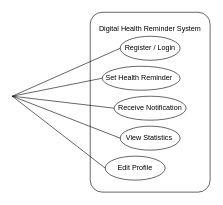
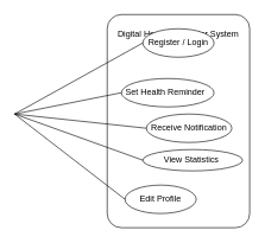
- <mxCell id="3" value="&lt;div&gt;&amp;nbsp;Register / Login&amp;nbsp;&lt;/div&gt;" style="ellipse;whiteSpace=wrap;html=1;align=center;" vertex="1" parent="1"><mxGeometry x="200" y="60" width="100" height="40" as="geometry" /></mxCell>
+ <mxCell id="3" value="&lt;div&gt;&amp;nbsp;Register / Login&amp;nbsp;&lt;/div&gt;" style="ellipse;whiteSpace=wrap;html=1;align=center;" vertex="1" parent="1"><mxGeometry x="200" y="40" width="100" height="40" as="geometry" /></mxCell>
- <mxCell id="4" value="&lt;span style=&quot;text-align: left;&quot;&gt;Receive Notification&lt;/span&gt;" style="ellipse;whiteSpace=wrap;html=1;align=center;" vertex="1" parent="1"><mxGeometry x="190" y="160" width="120" height="40" as="geometry" /></mxCell>
+ <mxCell id="4" value="&lt;span style=&quot;text-align: left;&quot;&gt;Receive Notification&lt;/span&gt;" style="ellipse;whiteSpace=wrap;html=1;align=center;" vertex="1" parent="1"><mxGeometry x="205" y="160" width="120" height="40" as="geometry" /></mxCell>
- <mxCell id="6" value="&lt;span style=&quot;text-align: left;&quot;&gt;View Statistics&amp;nbsp;&lt;/span&gt;" style="ellipse;whiteSpace=wrap;html=1;align=center;" vertex="1" parent="1"><mxGeometry x="200" y="210" width="100" height="40" as="geometry" /></mxCell>
+ <mxCell id="6" value="&lt;span style=&quot;text-align: left;&quot;&gt;View Statistics&amp;nbsp;&lt;/span&gt;" style="ellipse;whiteSpace=wrap;html=1;align=center;" vertex="1" parent="1"><mxGeometry x="200" y="210" width="140" height="30" as="geometry" /></mxCell>
